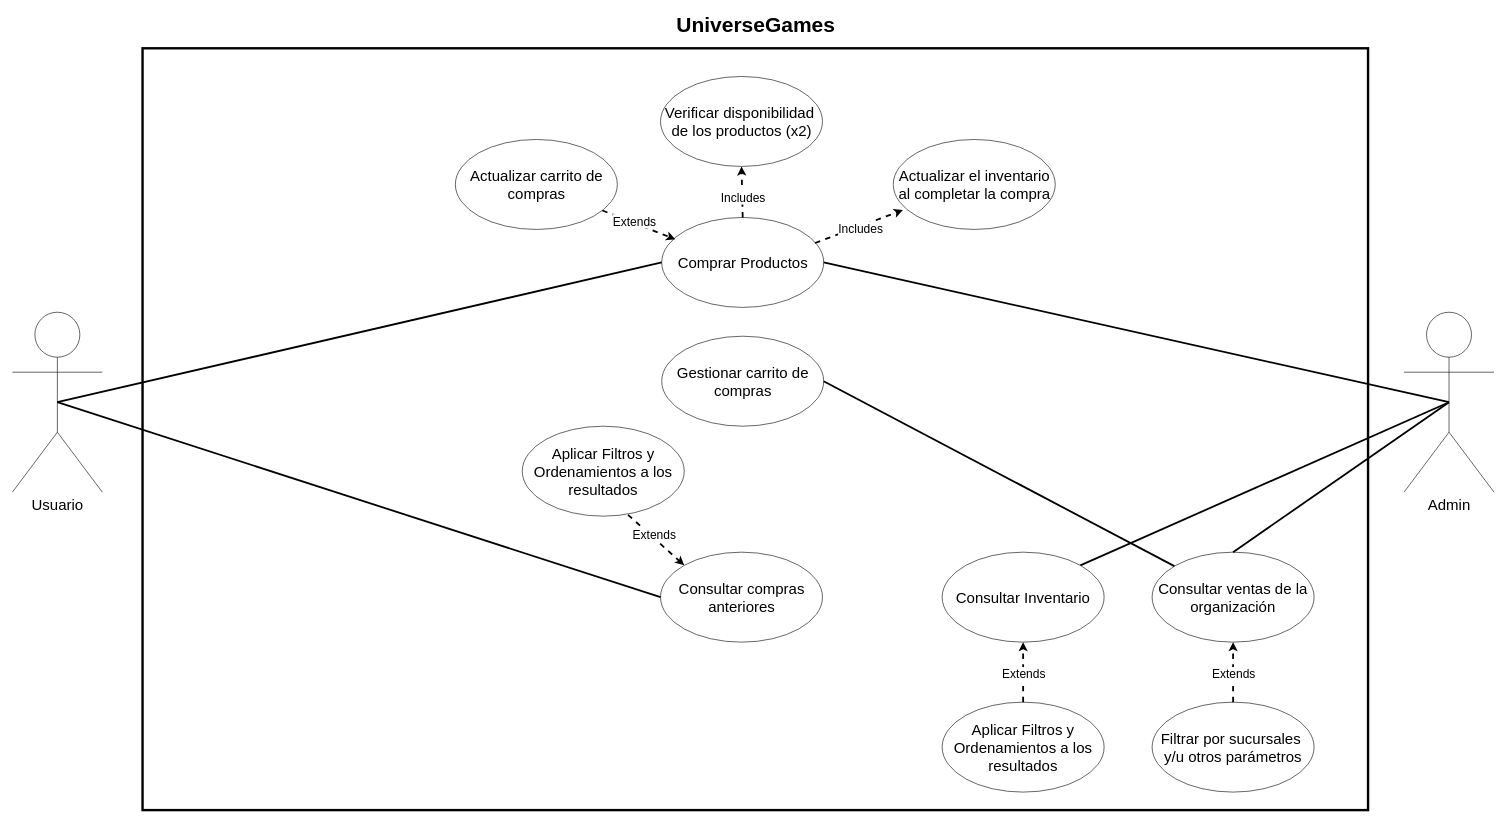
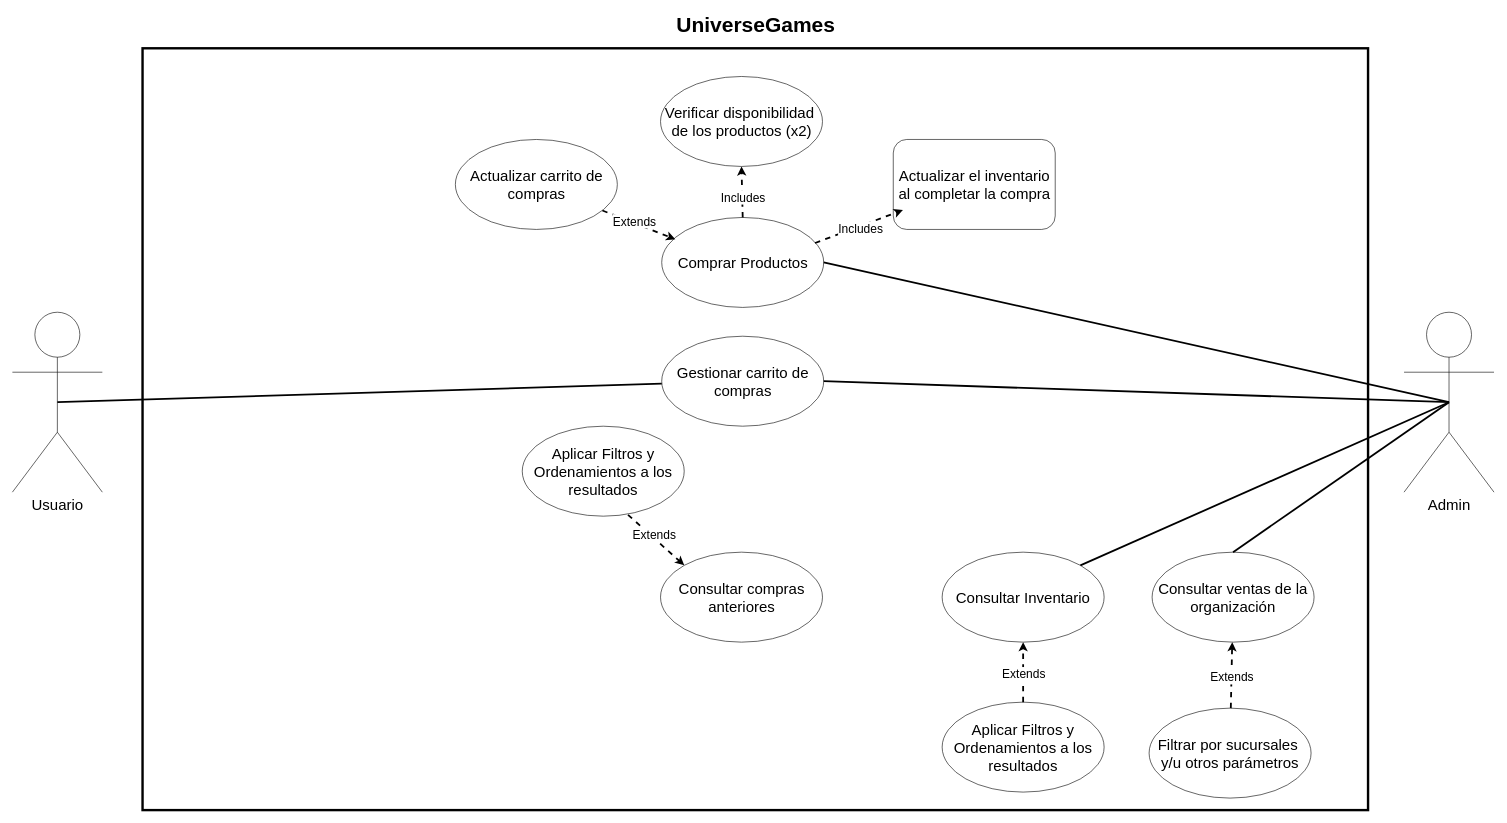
- <mxCell id="8" value="&lt;font style=&quot;font-size: 25px;&quot;&gt;Actualizar el inventario al completar la compra&lt;/font&gt;" style="ellipse;whiteSpace=wrap;html=1;" vertex="1" parent="1"><mxGeometry x="1488.5" y="232" width="270" height="150" as="geometry" /></mxCell>
+ <mxCell id="8" value="&lt;font style=&quot;font-size: 25px;&quot;&gt;Actualizar el inventario al completar la compra&lt;/font&gt;" style="whiteSpace=wrap;html=1;rounded=1;" vertex="1" parent="1"><mxGeometry x="1488.5" y="232" width="270" height="150" as="geometry" /></mxCell>
- <mxCell id="13" value="" style="endArrow=none;html=1;rounded=0;entryX=0;entryY=0.5;entryDx=0;entryDy=0;strokeWidth=3;exitX=0.5;exitY=0.5;exitDx=0;exitDy=0;exitPerimeter=0;" edge="1" parent="1" source="4" target="6"><mxGeometry width="50" height="50" relative="1" as="geometry"><mxPoint x="530" y="150" as="sourcePoint" /><mxPoint x="580" y="100" as="targetPoint" /></mxGeometry></mxCell>
- <mxCell id="35" value="" style="endArrow=none;html=1;rounded=0;strokeWidth=3;exitX=1;exitY=0.5;exitDx=0;exitDy=0;" edge="1" parent="1" source="34" target="23"><mxGeometry width="50" height="50" relative="1" as="geometry"><mxPoint x="1381" y="1035" as="sourcePoint" /><mxPoint x="2400" y="380" as="targetPoint" /></mxGeometry></mxCell>
+ <mxCell id="35" value="" style="endArrow=none;html=1;rounded=0;strokeWidth=3;exitX=1;exitY=0.5;exitDx=0;exitDy=0;entryX=0.5;entryY=0.5;entryDx=0;entryDy=0;entryPerimeter=0;" edge="1" parent="1" source="34" target="5"><mxGeometry width="50" height="50" relative="1" as="geometry"><mxPoint x="1381" y="1035" as="sourcePoint" /><mxPoint x="2400" y="380" as="targetPoint" /></mxGeometry></mxCell>
- <mxCell id="22" value="" style="endArrow=none;html=1;rounded=0;strokeWidth=3;exitX=0.5;exitY=0.5;exitDx=0;exitDy=0;exitPerimeter=0;entryX=0;entryY=0.5;entryDx=0;entryDy=0;" edge="1" parent="1" source="4" target="15"><mxGeometry width="50" height="50" relative="1" as="geometry"><mxPoint x="145" y="395" as="sourcePoint" /><mxPoint x="672" y="485" as="targetPoint" /></mxGeometry></mxCell>
+ <mxCell id="22" value="" style="endArrow=none;html=1;rounded=0;strokeWidth=3;exitX=0.5;exitY=0.5;exitDx=0;exitDy=0;exitPerimeter=0;" edge="1" parent="1" source="4" target="34"><mxGeometry width="50" height="50" relative="1" as="geometry"><mxPoint x="145" y="395" as="sourcePoint" /><mxPoint x="672" y="485" as="targetPoint" /></mxGeometry></mxCell>
- <mxCell id="26" value="&lt;font style=&quot;font-size: 25px;&quot;&gt;Filtrar por sucursales&amp;nbsp;&lt;/font&gt;&lt;div&gt;&lt;font style=&quot;font-size: 25px;&quot;&gt;y/u otros parámetros&lt;/font&gt;&lt;/div&gt;" style="ellipse;whiteSpace=wrap;html=1;" vertex="1" parent="1"><mxGeometry x="1920" y="1170" width="270" height="150" as="geometry" /></mxCell>
+ <mxCell id="26" value="&lt;font style=&quot;font-size: 25px;&quot;&gt;Filtrar por sucursales&amp;nbsp;&lt;/font&gt;&lt;div&gt;&lt;font style=&quot;font-size: 25px;&quot;&gt;y/u otros parámetros&lt;/font&gt;&lt;/div&gt;" style="ellipse;whiteSpace=wrap;html=1;" vertex="1" parent="1"><mxGeometry x="1915" y="1180" width="270" height="150" as="geometry" /></mxCell>
